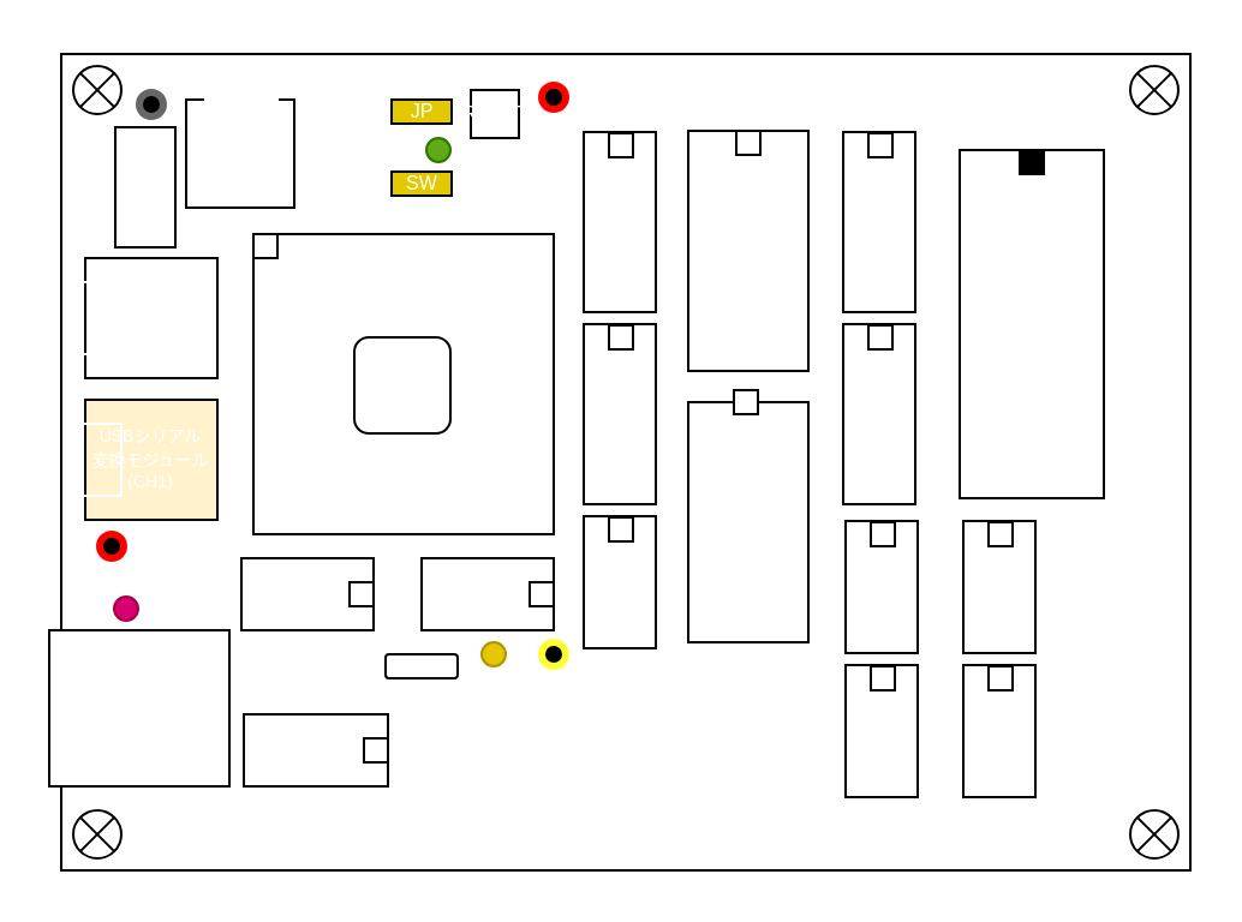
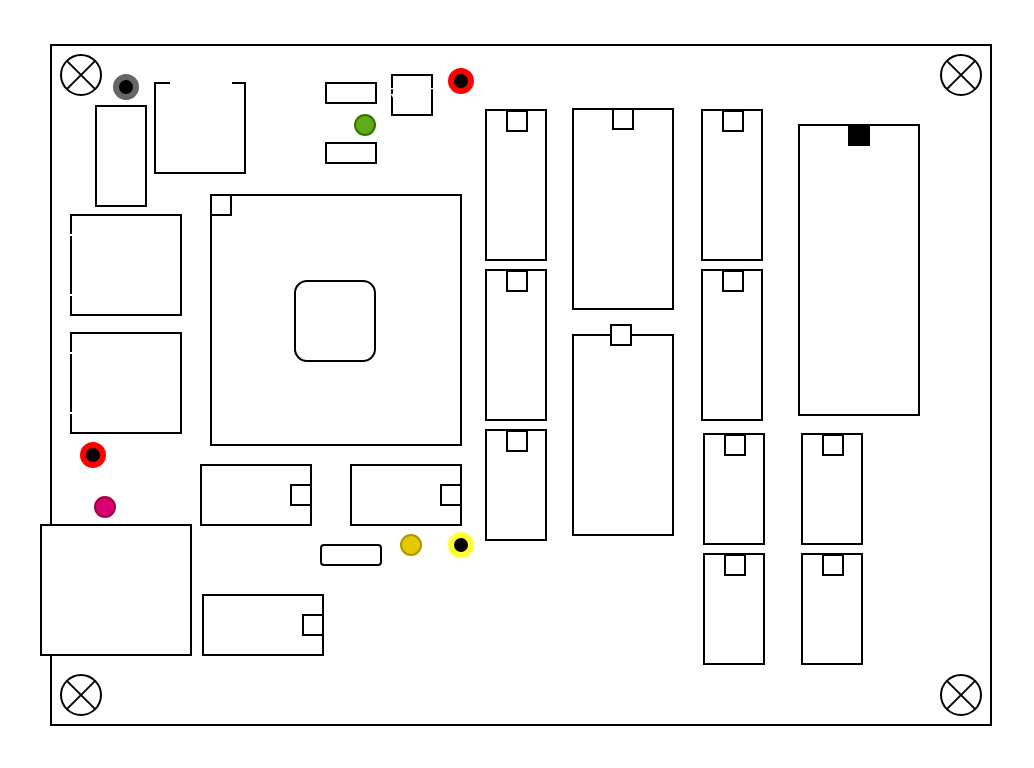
- <mxCell id="74" value="JP" style="rounded=0;whiteSpace=wrap;html=1;fontSize=8;fontColor=#FFFFFF;fillColor=#e3c800;" parent="1" vertex="1"><mxGeometry x="162.5" y="41" width="25" height="10" as="geometry" /></mxCell>
+ <mxCell id="74" value="JP" style="rounded=0;whiteSpace=wrap;html=1;fontSize=8;fontColor=#FFFFFF;" parent="1" vertex="1"><mxGeometry x="162.5" y="41" width="25" height="10" as="geometry" /></mxCell>
- <mxCell id="46" value="SW" style="rounded=0;whiteSpace=wrap;html=1;fontSize=8;fontColor=#FFFFFF;fillColor=#e3c800;" parent="1" vertex="1"><mxGeometry x="162.5" y="71" width="25" height="10" as="geometry" /></mxCell>
+ <mxCell id="46" value="SW" style="rounded=0;whiteSpace=wrap;html=1;fontSize=8;fontColor=#FFFFFF;" parent="1" vertex="1"><mxGeometry x="162.5" y="71" width="25" height="10" as="geometry" /></mxCell>
- <mxCell id="87" value="&lt;font style=&quot;font-size: 7px;&quot;&gt;USBシリアル&lt;br&gt;変換モジュール&lt;br&gt;(CH1)&lt;/font&gt;" style="rounded=0;whiteSpace=wrap;html=1;fontSize=8;fontColor=#FFFFFF;fillColor=#fff2cc;" parent="86" vertex="1"><mxGeometry x="5" width="55" height="50" as="geometry" /></mxCell>
+ <mxCell id="87" value="&lt;font style=&quot;font-size: 7px;&quot;&gt;USBシリアル&lt;br&gt;変換モジュール&lt;br&gt;(CH1)&lt;/font&gt;" style="rounded=0;whiteSpace=wrap;html=1;fontSize=8;fontColor=#FFFFFF;" parent="86" vertex="1"><mxGeometry x="5" width="55" height="50" as="geometry" /></mxCell>
